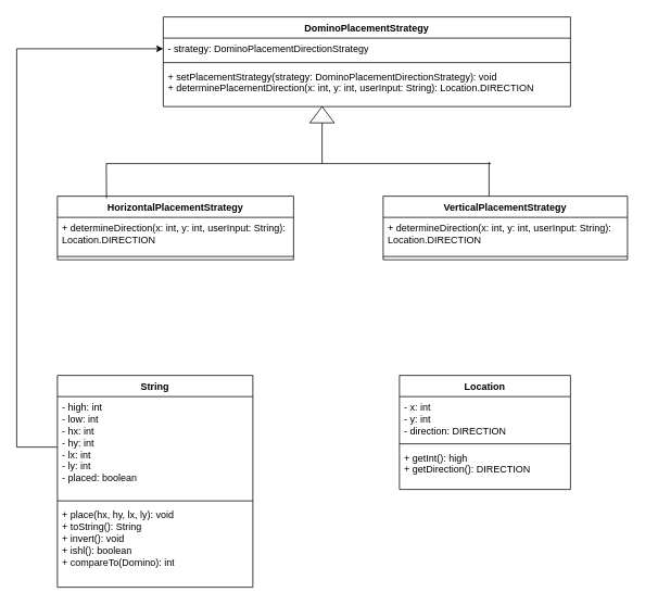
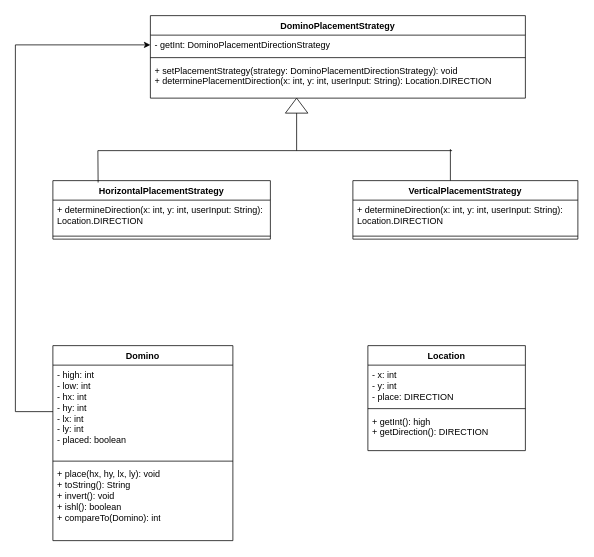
- <mxCell id="13" value="- strategy: DominoPlacementDirectionStrategy" style="text;strokeColor=none;fillColor=none;align=left;verticalAlign=top;spacingLeft=4;spacingRight=4;overflow=hidden;rotatable=0;points=[[0,0.5],[1,0.5]];portConstraint=eastwest;whiteSpace=wrap;html=1;" vertex="1" parent="12"><mxGeometry y="26" width="500" height="26" as="geometry" /></mxCell>
+ <mxCell id="13" value="- getInt: DominoPlacementDirectionStrategy" style="text;strokeColor=none;fillColor=none;align=left;verticalAlign=top;spacingLeft=4;spacingRight=4;overflow=hidden;rotatable=0;points=[[0,0.5],[1,0.5]];portConstraint=eastwest;whiteSpace=wrap;html=1;" vertex="1" parent="12"><mxGeometry y="26" width="500" height="26" as="geometry" /></mxCell>
- <mxCell id="16" value="String" style="swimlane;fontStyle=1;align=center;verticalAlign=top;childLayout=stackLayout;horizontal=1;startSize=26;horizontalStack=0;resizeParent=1;resizeParentMax=0;resizeLast=0;collapsible=1;marginBottom=0;whiteSpace=wrap;html=1;" vertex="1" parent="1"><mxGeometry x="70" y="460" width="240" height="260" as="geometry" /></mxCell>
+ <mxCell id="16" value="Domino" style="swimlane;fontStyle=1;align=center;verticalAlign=top;childLayout=stackLayout;horizontal=1;startSize=26;horizontalStack=0;resizeParent=1;resizeParentMax=0;resizeLast=0;collapsible=1;marginBottom=0;whiteSpace=wrap;html=1;" vertex="1" parent="1"><mxGeometry x="70" y="460" width="240" height="260" as="geometry" /></mxCell>
- <mxCell id="3" value="- x: int&lt;br&gt;- y: int&lt;br&gt;- direction: DIRECTION" style="text;strokeColor=none;fillColor=none;align=left;verticalAlign=top;spacingLeft=4;spacingRight=4;overflow=hidden;rotatable=0;points=[[0,0.5],[1,0.5]];portConstraint=eastwest;whiteSpace=wrap;html=1;" vertex="1" parent="2"><mxGeometry y="26" width="210" height="54" as="geometry" /></mxCell>
+ <mxCell id="3" value="- x: int&lt;br&gt;- y: int&lt;br&gt;- place: DIRECTION" style="text;strokeColor=none;fillColor=none;align=left;verticalAlign=top;spacingLeft=4;spacingRight=4;overflow=hidden;rotatable=0;points=[[0,0.5],[1,0.5]];portConstraint=eastwest;whiteSpace=wrap;html=1;" vertex="1" parent="2"><mxGeometry y="26" width="210" height="54" as="geometry" /></mxCell>
